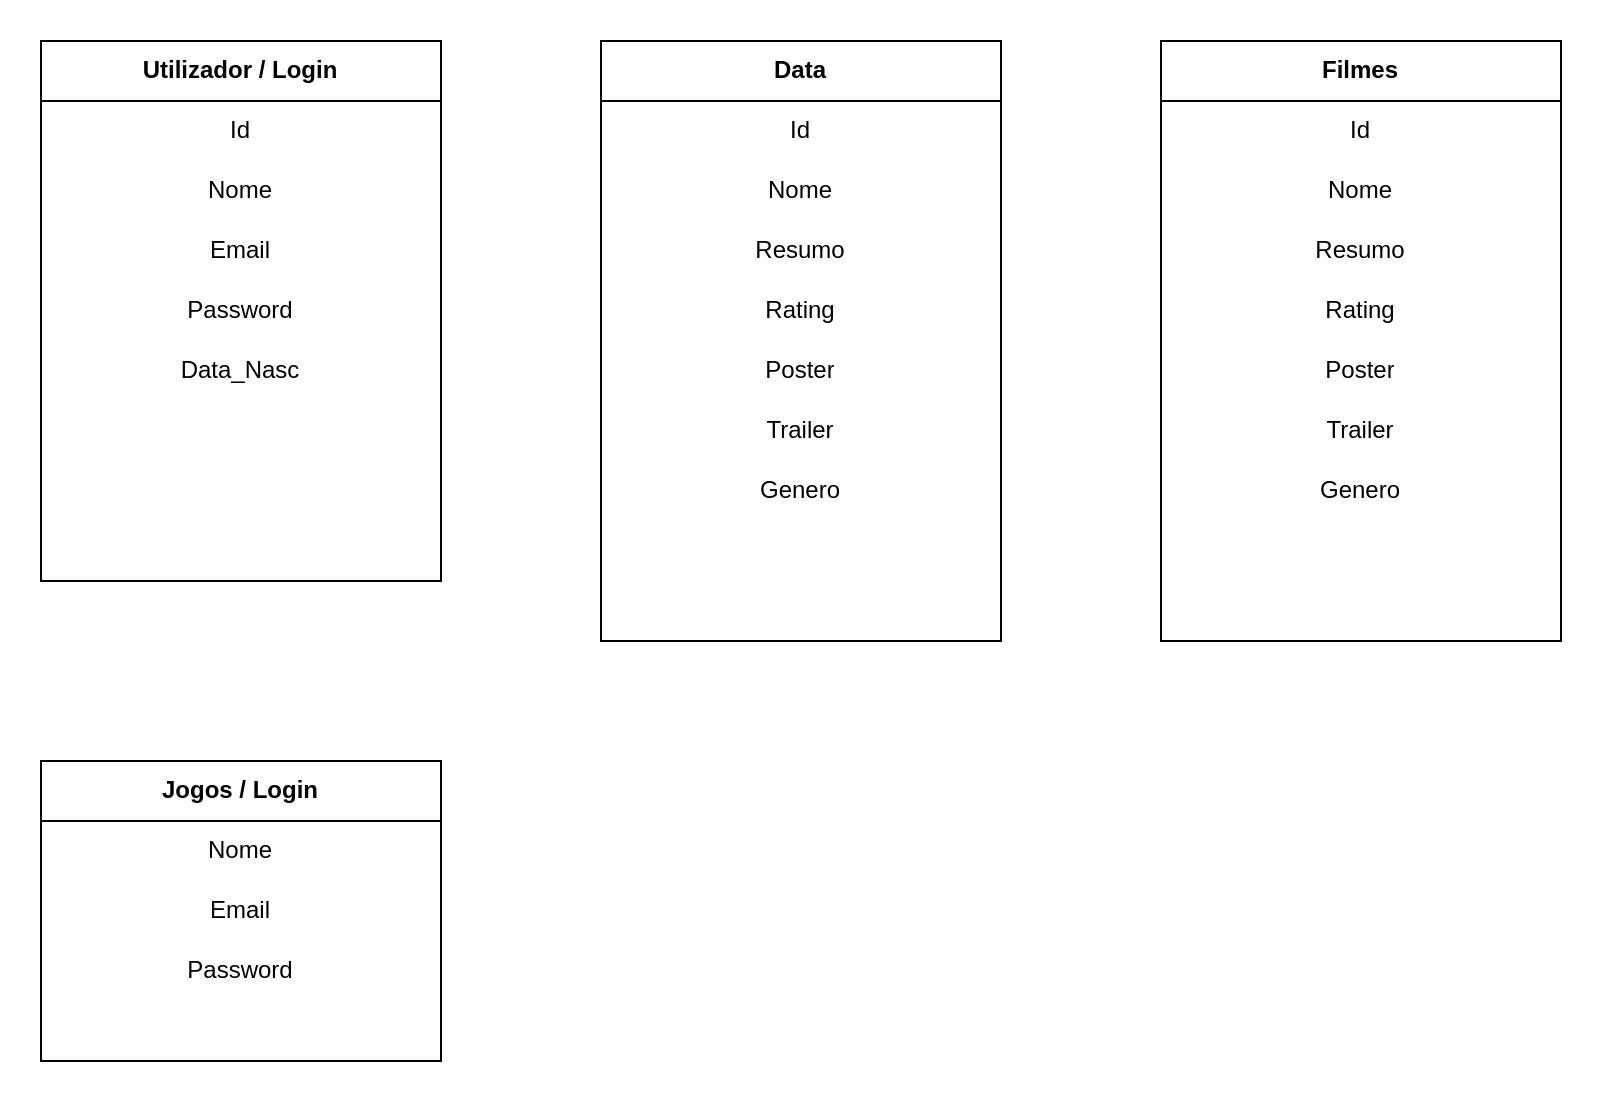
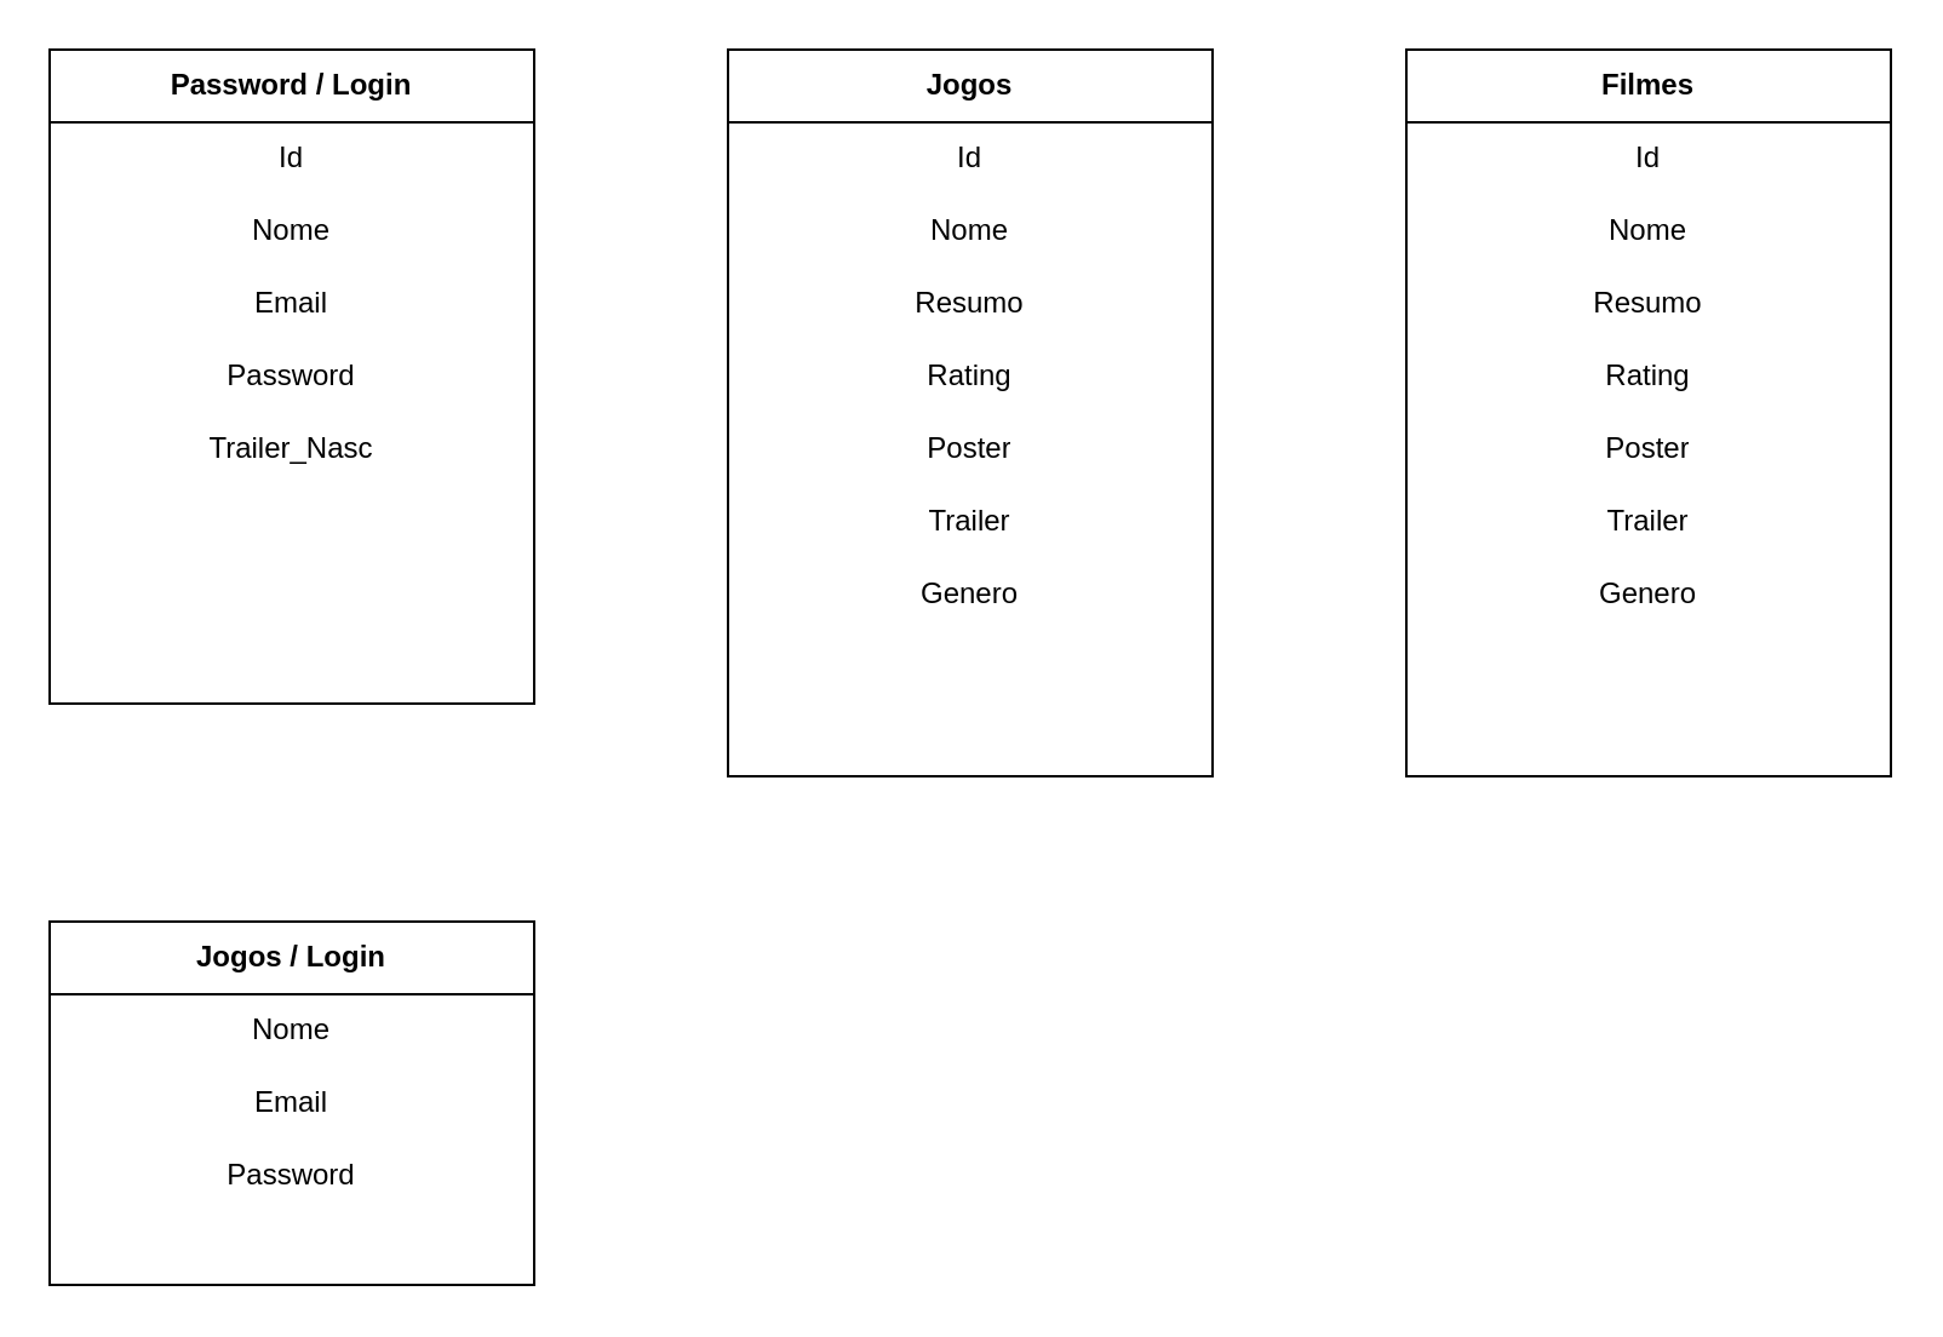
- <mxCell id="18" value="Utilizador / Login" style="shape=table;html=1;whiteSpace=wrap;startSize=30;container=1;collapsible=0;childLayout=tableLayout;fixedRows=1;rowLines=0;fontStyle=1;align=center;" vertex="1" parent="1"><mxGeometry x="20" y="20" width="200" height="270" as="geometry" /></mxCell>
+ <mxCell id="18" value="Password / Login" style="shape=table;html=1;whiteSpace=wrap;startSize=30;container=1;collapsible=0;childLayout=tableLayout;fixedRows=1;rowLines=0;fontStyle=1;align=center;" vertex="1" parent="1"><mxGeometry x="20" y="20" width="200" height="270" as="geometry" /></mxCell>
- <mxCell id="2" value="Data" style="shape=table;html=1;whiteSpace=wrap;startSize=30;container=1;collapsible=0;childLayout=tableLayout;fixedRows=1;rowLines=0;fontStyle=1;align=center;" vertex="1" parent="1"><mxGeometry x="300" y="20" width="200" height="300" as="geometry" /></mxCell>
+ <mxCell id="2" value="Jogos" style="shape=table;html=1;whiteSpace=wrap;startSize=30;container=1;collapsible=0;childLayout=tableLayout;fixedRows=1;rowLines=0;fontStyle=1;align=center;" vertex="1" parent="1"><mxGeometry x="300" y="20" width="200" height="300" as="geometry" /></mxCell>
- <mxCell id="28" value="Data_Nasc" style="shape=partialRectangle;html=1;whiteSpace=wrap;connectable=0;fillColor=none;top=0;left=0;bottom=0;right=0;overflow=hidden;" vertex="1" parent="27"><mxGeometry width="200" height="30" as="geometry" /></mxCell>
+ <mxCell id="28" value="Trailer_Nasc" style="shape=partialRectangle;html=1;whiteSpace=wrap;connectable=0;fillColor=none;top=0;left=0;bottom=0;right=0;overflow=hidden;" vertex="1" parent="27"><mxGeometry width="200" height="30" as="geometry" /></mxCell>
